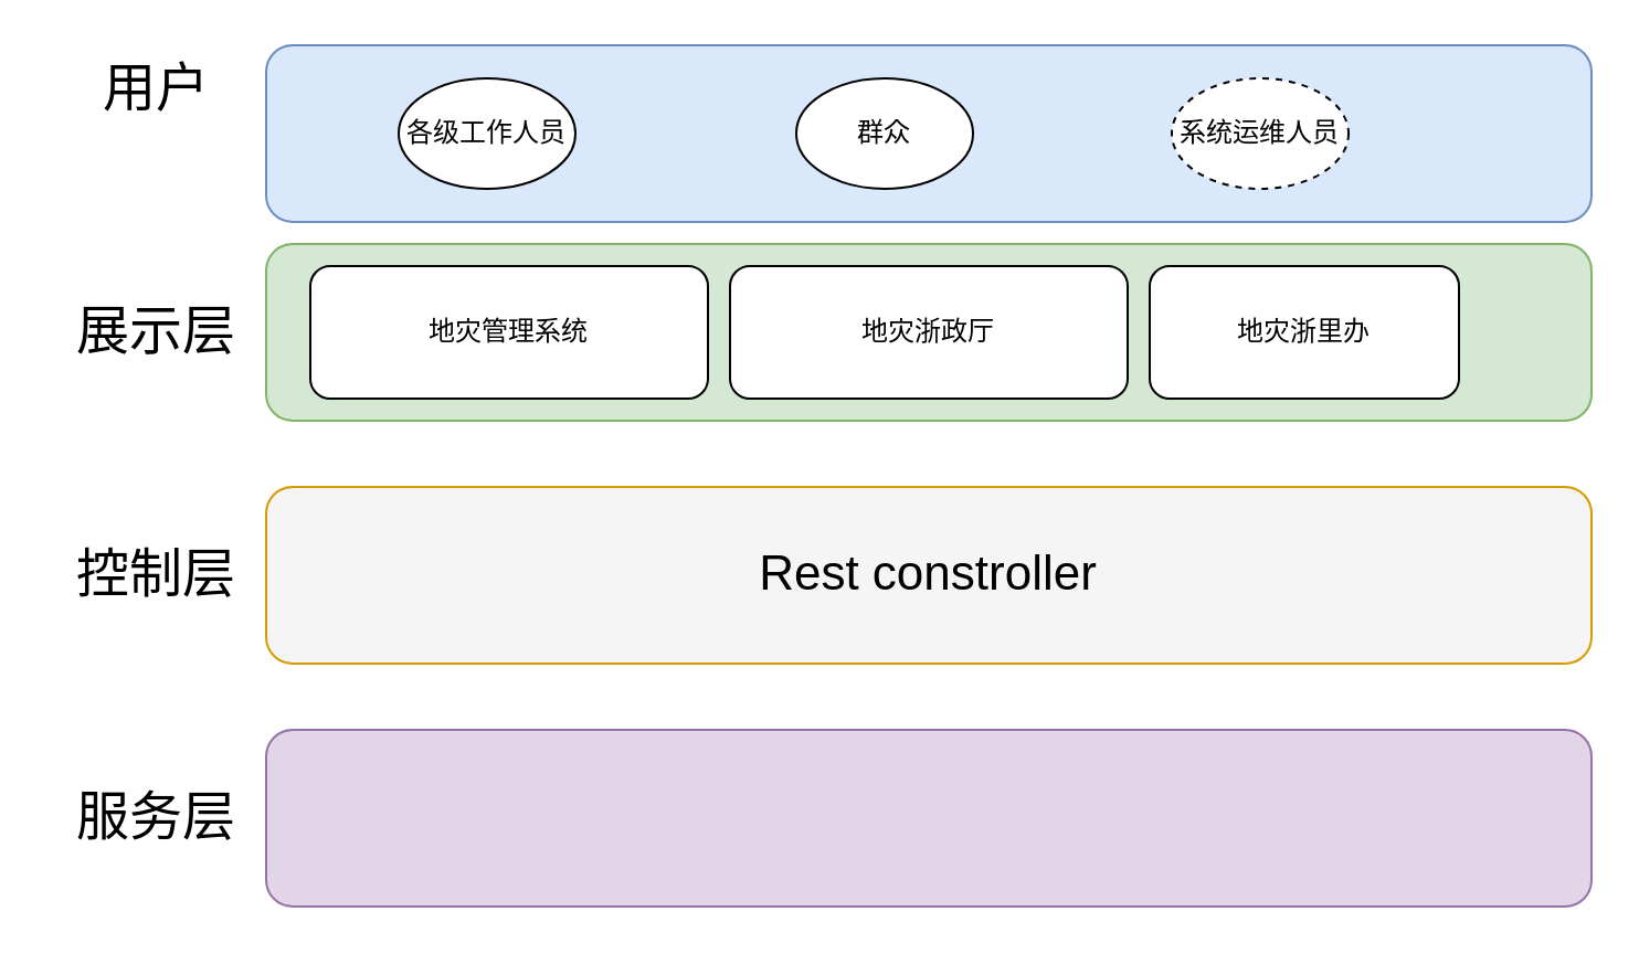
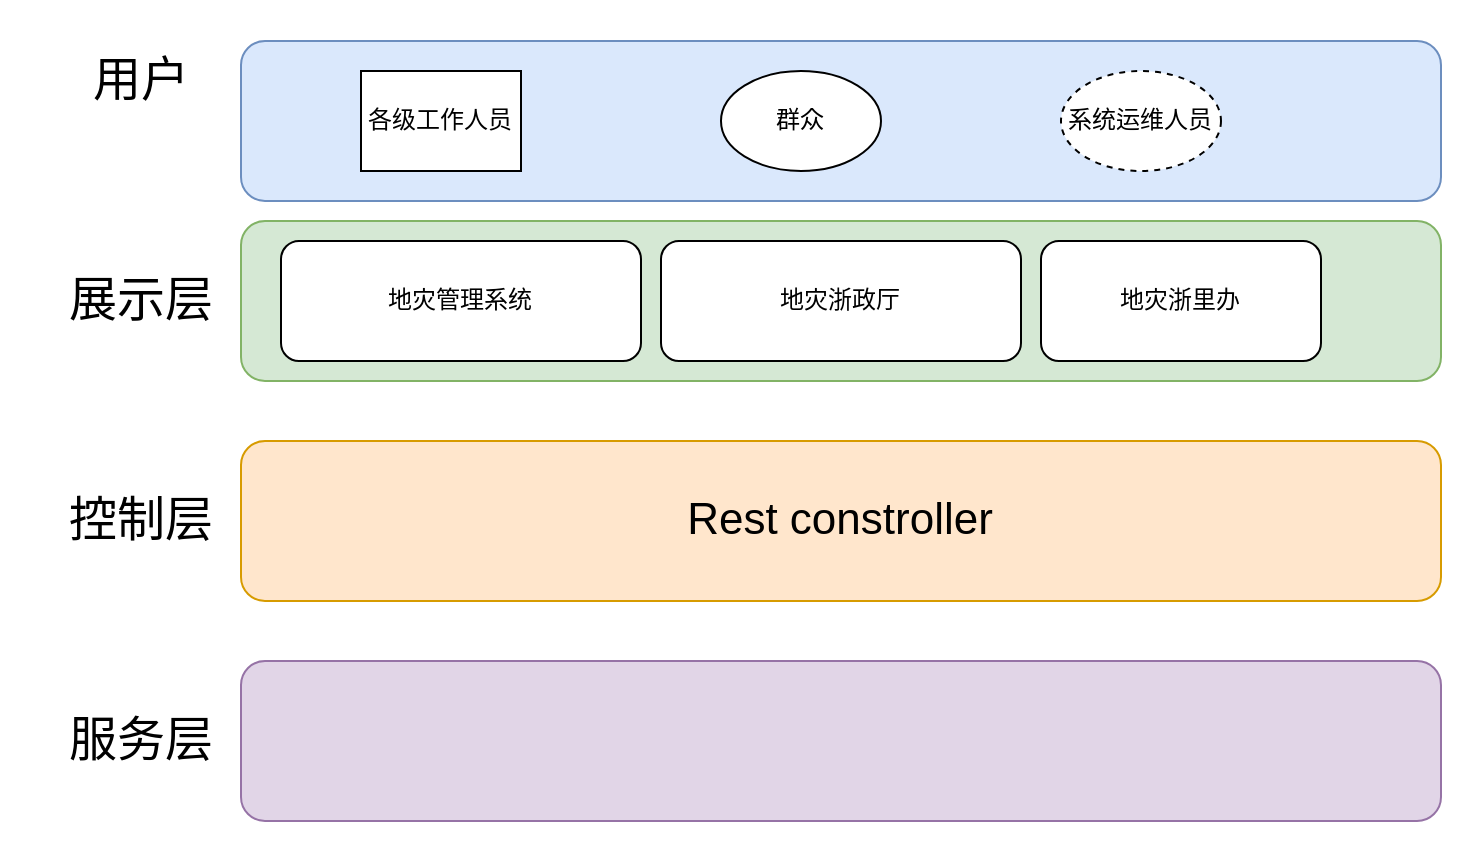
- <mxCell id="9" value="各级工作人员" style="ellipse;whiteSpace=wrap;html=1;fontColor=default;strokeColor=default;fillColor=default;" vertex="1" parent="1"><mxGeometry x="180" y="35" width="80" height="50" as="geometry" /></mxCell>
+ <mxCell id="9" value="各级工作人员" style="whiteSpace=wrap;html=1;fontColor=default;strokeColor=default;fillColor=default;rounded=0;" vertex="1" parent="1"><mxGeometry x="180" y="35" width="80" height="50" as="geometry" /></mxCell>
- <mxCell id="12" value="Rest constroller" style="rounded=1;whiteSpace=wrap;html=1;strokeColor=#d79b00;fillColor=#f5f5f5;fontColor=default;fontSize=22;" vertex="1" parent="1"><mxGeometry x="120" y="220" width="600" height="80" as="geometry" /></mxCell>
+ <mxCell id="12" value="Rest constroller" style="rounded=1;whiteSpace=wrap;html=1;strokeColor=#d79b00;fillColor=#ffe6cc;fontColor=default;fontSize=22;" vertex="1" parent="1"><mxGeometry x="120" y="220" width="600" height="80" as="geometry" /></mxCell>
